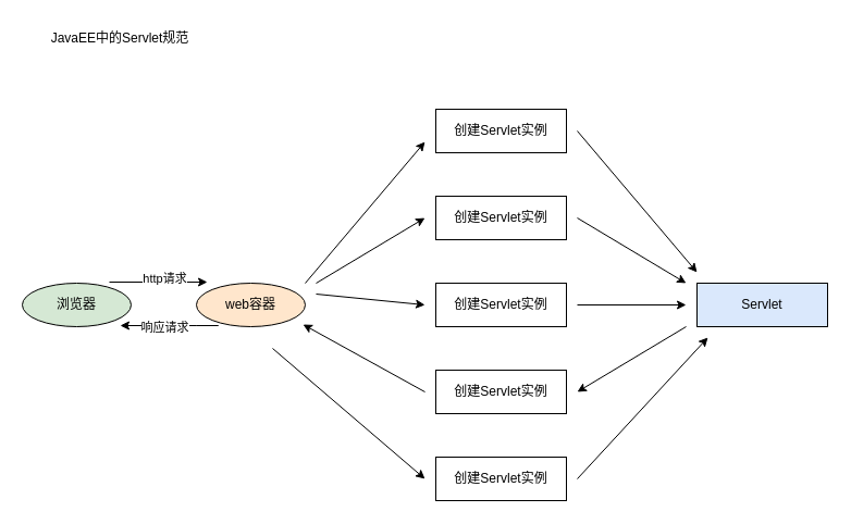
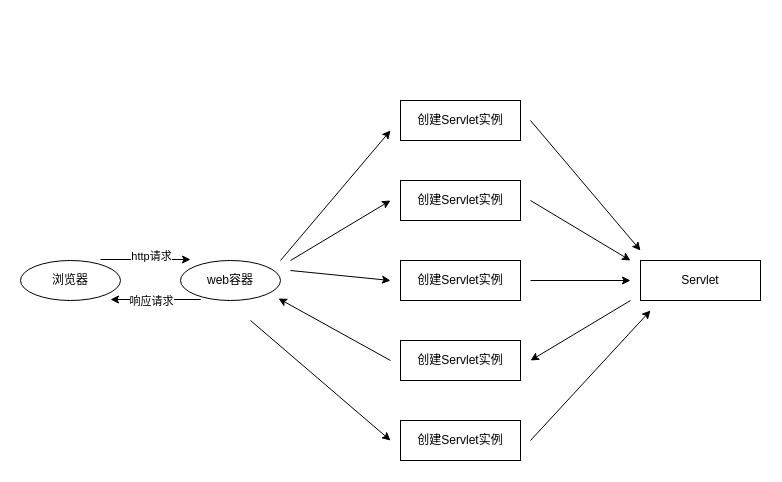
- <mxCell id="3" value="JavaEE中的Servlet规范" style="text;html=1;align=center;verticalAlign=middle;whiteSpace=wrap;rounded=0;" vertex="1" parent="1"><mxGeometry x="40" y="20" width="140" height="30" as="geometry" /></mxCell>
- <mxCell id="4" value="浏览器" style="ellipse;whiteSpace=wrap;html=1;fillColor=#d5e8d4;" vertex="1" parent="1"><mxGeometry x="20" y="260" width="100" height="40" as="geometry" /></mxCell>
+ <mxCell id="4" value="浏览器" style="ellipse;whiteSpace=wrap;html=1;" vertex="1" parent="1"><mxGeometry x="20" y="260" width="100" height="40" as="geometry" /></mxCell>
- <mxCell id="2" value="web容器" style="ellipse;whiteSpace=wrap;html=1;fillColor=#ffe6cc;" vertex="1" parent="1"><mxGeometry x="180" y="260" width="100" height="40" as="geometry" /></mxCell>
+ <mxCell id="2" value="web容器" style="ellipse;whiteSpace=wrap;html=1;" vertex="1" parent="1"><mxGeometry x="180" y="260" width="100" height="40" as="geometry" /></mxCell>
- <mxCell id="19" value="Servlet" style="rounded=0;whiteSpace=wrap;html=1;fillColor=#dae8fc;" vertex="1" parent="1"><mxGeometry x="640" y="260" width="120" height="40" as="geometry" /></mxCell>
+ <mxCell id="19" value="Servlet" style="rounded=0;whiteSpace=wrap;html=1;" vertex="1" parent="1"><mxGeometry x="640" y="260" width="120" height="40" as="geometry" /></mxCell>
